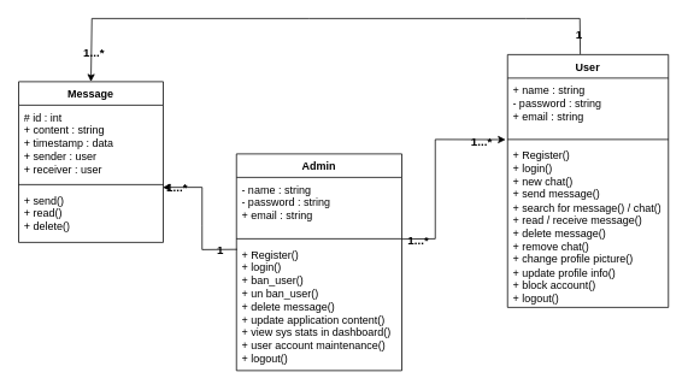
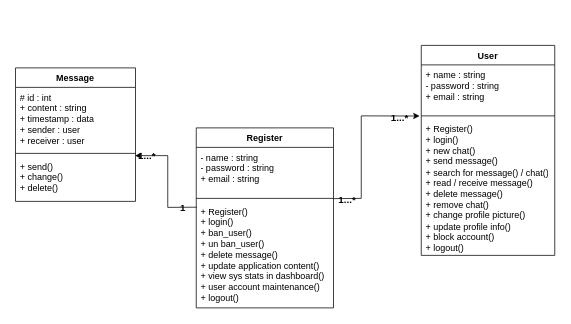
- <mxCell id="14" value="" style="endArrow=classic;html=1;rounded=0;exitX=0.452;exitY=-0.002;exitDx=0;exitDy=0;entryX=0.5;entryY=0;entryDx=0;entryDy=0;exitPerimeter=0;labelBackgroundColor=none;" parent="1" source="6" target="10" edge="1"><mxGeometry width="50" height="50" relative="1" as="geometry"><mxPoint x="181" y="190" as="sourcePoint" /><mxPoint x="231" y="140" as="targetPoint" /><Array as="points"><mxPoint x="641" y="20" /><mxPoint x="581" y="20" /><mxPoint x="341" y="20" /><mxPoint x="101" y="20" /></Array></mxGeometry></mxCell>
- <mxCell id="15" value="1" style="edgeLabel;html=1;align=center;verticalAlign=middle;resizable=0;points=[];fontStyle=1;fontSize=13;labelBackgroundColor=none;" parent="14" vertex="1" connectable="0"><mxGeometry x="-0.932" y="2" relative="1" as="geometry"><mxPoint as="offset" /></mxGeometry></mxCell>
- <mxCell id="16" value="1...*" style="edgeLabel;html=1;align=center;verticalAlign=middle;resizable=0;points=[];fontSize=13;fontStyle=1;labelBackgroundColor=none;" parent="14" vertex="1" connectable="0"><mxGeometry x="0.901" y="2" relative="1" as="geometry"><mxPoint as="offset" /></mxGeometry></mxCell>
- <mxCell id="2" value="Admin" style="swimlane;fontStyle=1;align=center;verticalAlign=top;childLayout=stackLayout;horizontal=1;startSize=26;horizontalStack=0;resizeParent=1;resizeParentMax=0;resizeLast=0;collapsible=1;marginBottom=0;whiteSpace=wrap;html=1;labelBackgroundColor=none;" parent="1" vertex="1"><mxGeometry x="261" y="170" width="183" height="240" as="geometry"><mxRectangle x="345" y="150" width="80" height="30" as="alternateBounds" /></mxGeometry></mxCell>
+ <mxCell id="2" value="Register" style="swimlane;fontStyle=1;align=center;verticalAlign=top;childLayout=stackLayout;horizontal=1;startSize=26;horizontalStack=0;resizeParent=1;resizeParentMax=0;resizeLast=0;collapsible=1;marginBottom=0;whiteSpace=wrap;html=1;labelBackgroundColor=none;" parent="1" vertex="1"><mxGeometry x="261" y="170" width="183" height="240" as="geometry"><mxRectangle x="345" y="150" width="80" height="30" as="alternateBounds" /></mxGeometry></mxCell>
- <mxCell id="13" value="+ send()&lt;br&gt;+ read()&lt;br&gt;+ delete()" style="text;strokeColor=none;fillColor=none;align=left;verticalAlign=top;spacingLeft=4;spacingRight=4;overflow=hidden;rotatable=0;points=[[0,0.5],[1,0.5]];portConstraint=eastwest;whiteSpace=wrap;html=1;labelBackgroundColor=none;" parent="10" vertex="1"><mxGeometry y="118" width="160" height="60" as="geometry" /></mxCell>
+ <mxCell id="13" value="+ send()&lt;br&gt;+ change()&lt;br&gt;+ delete()" style="text;strokeColor=none;fillColor=none;align=left;verticalAlign=top;spacingLeft=4;spacingRight=4;overflow=hidden;rotatable=0;points=[[0,0.5],[1,0.5]];portConstraint=eastwest;whiteSpace=wrap;html=1;labelBackgroundColor=none;" parent="10" vertex="1"><mxGeometry y="118" width="160" height="60" as="geometry" /></mxCell>
